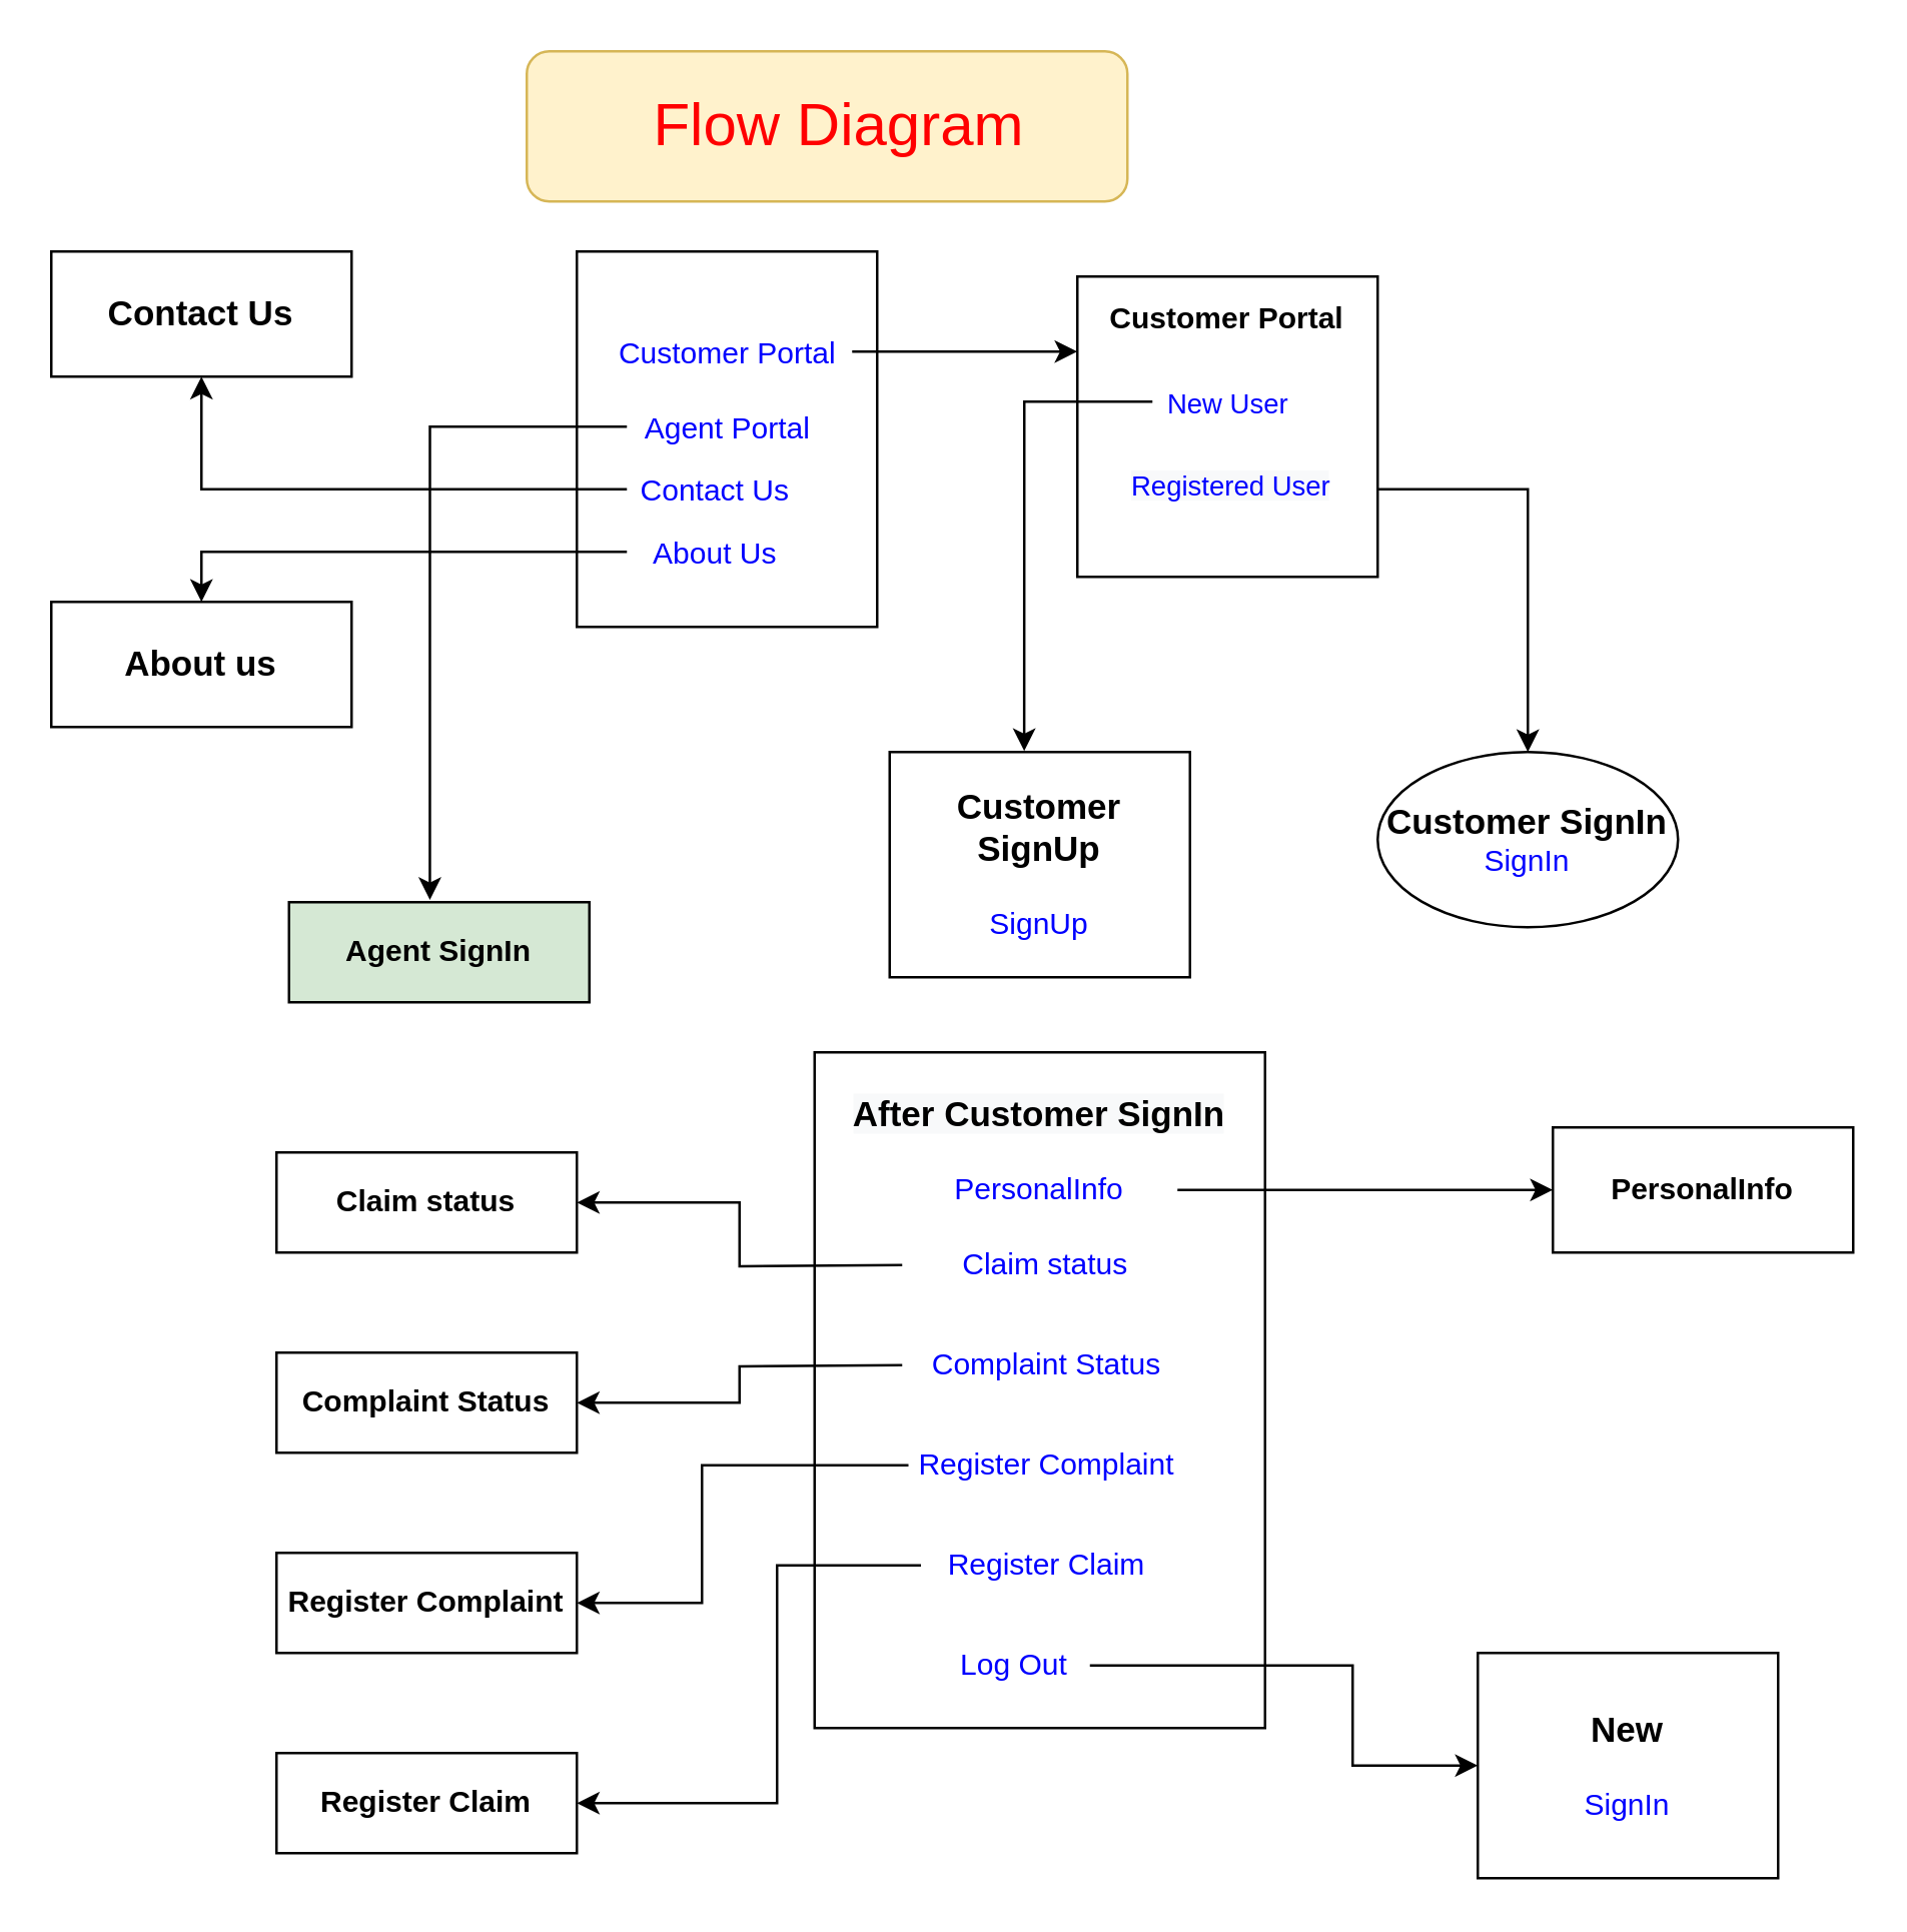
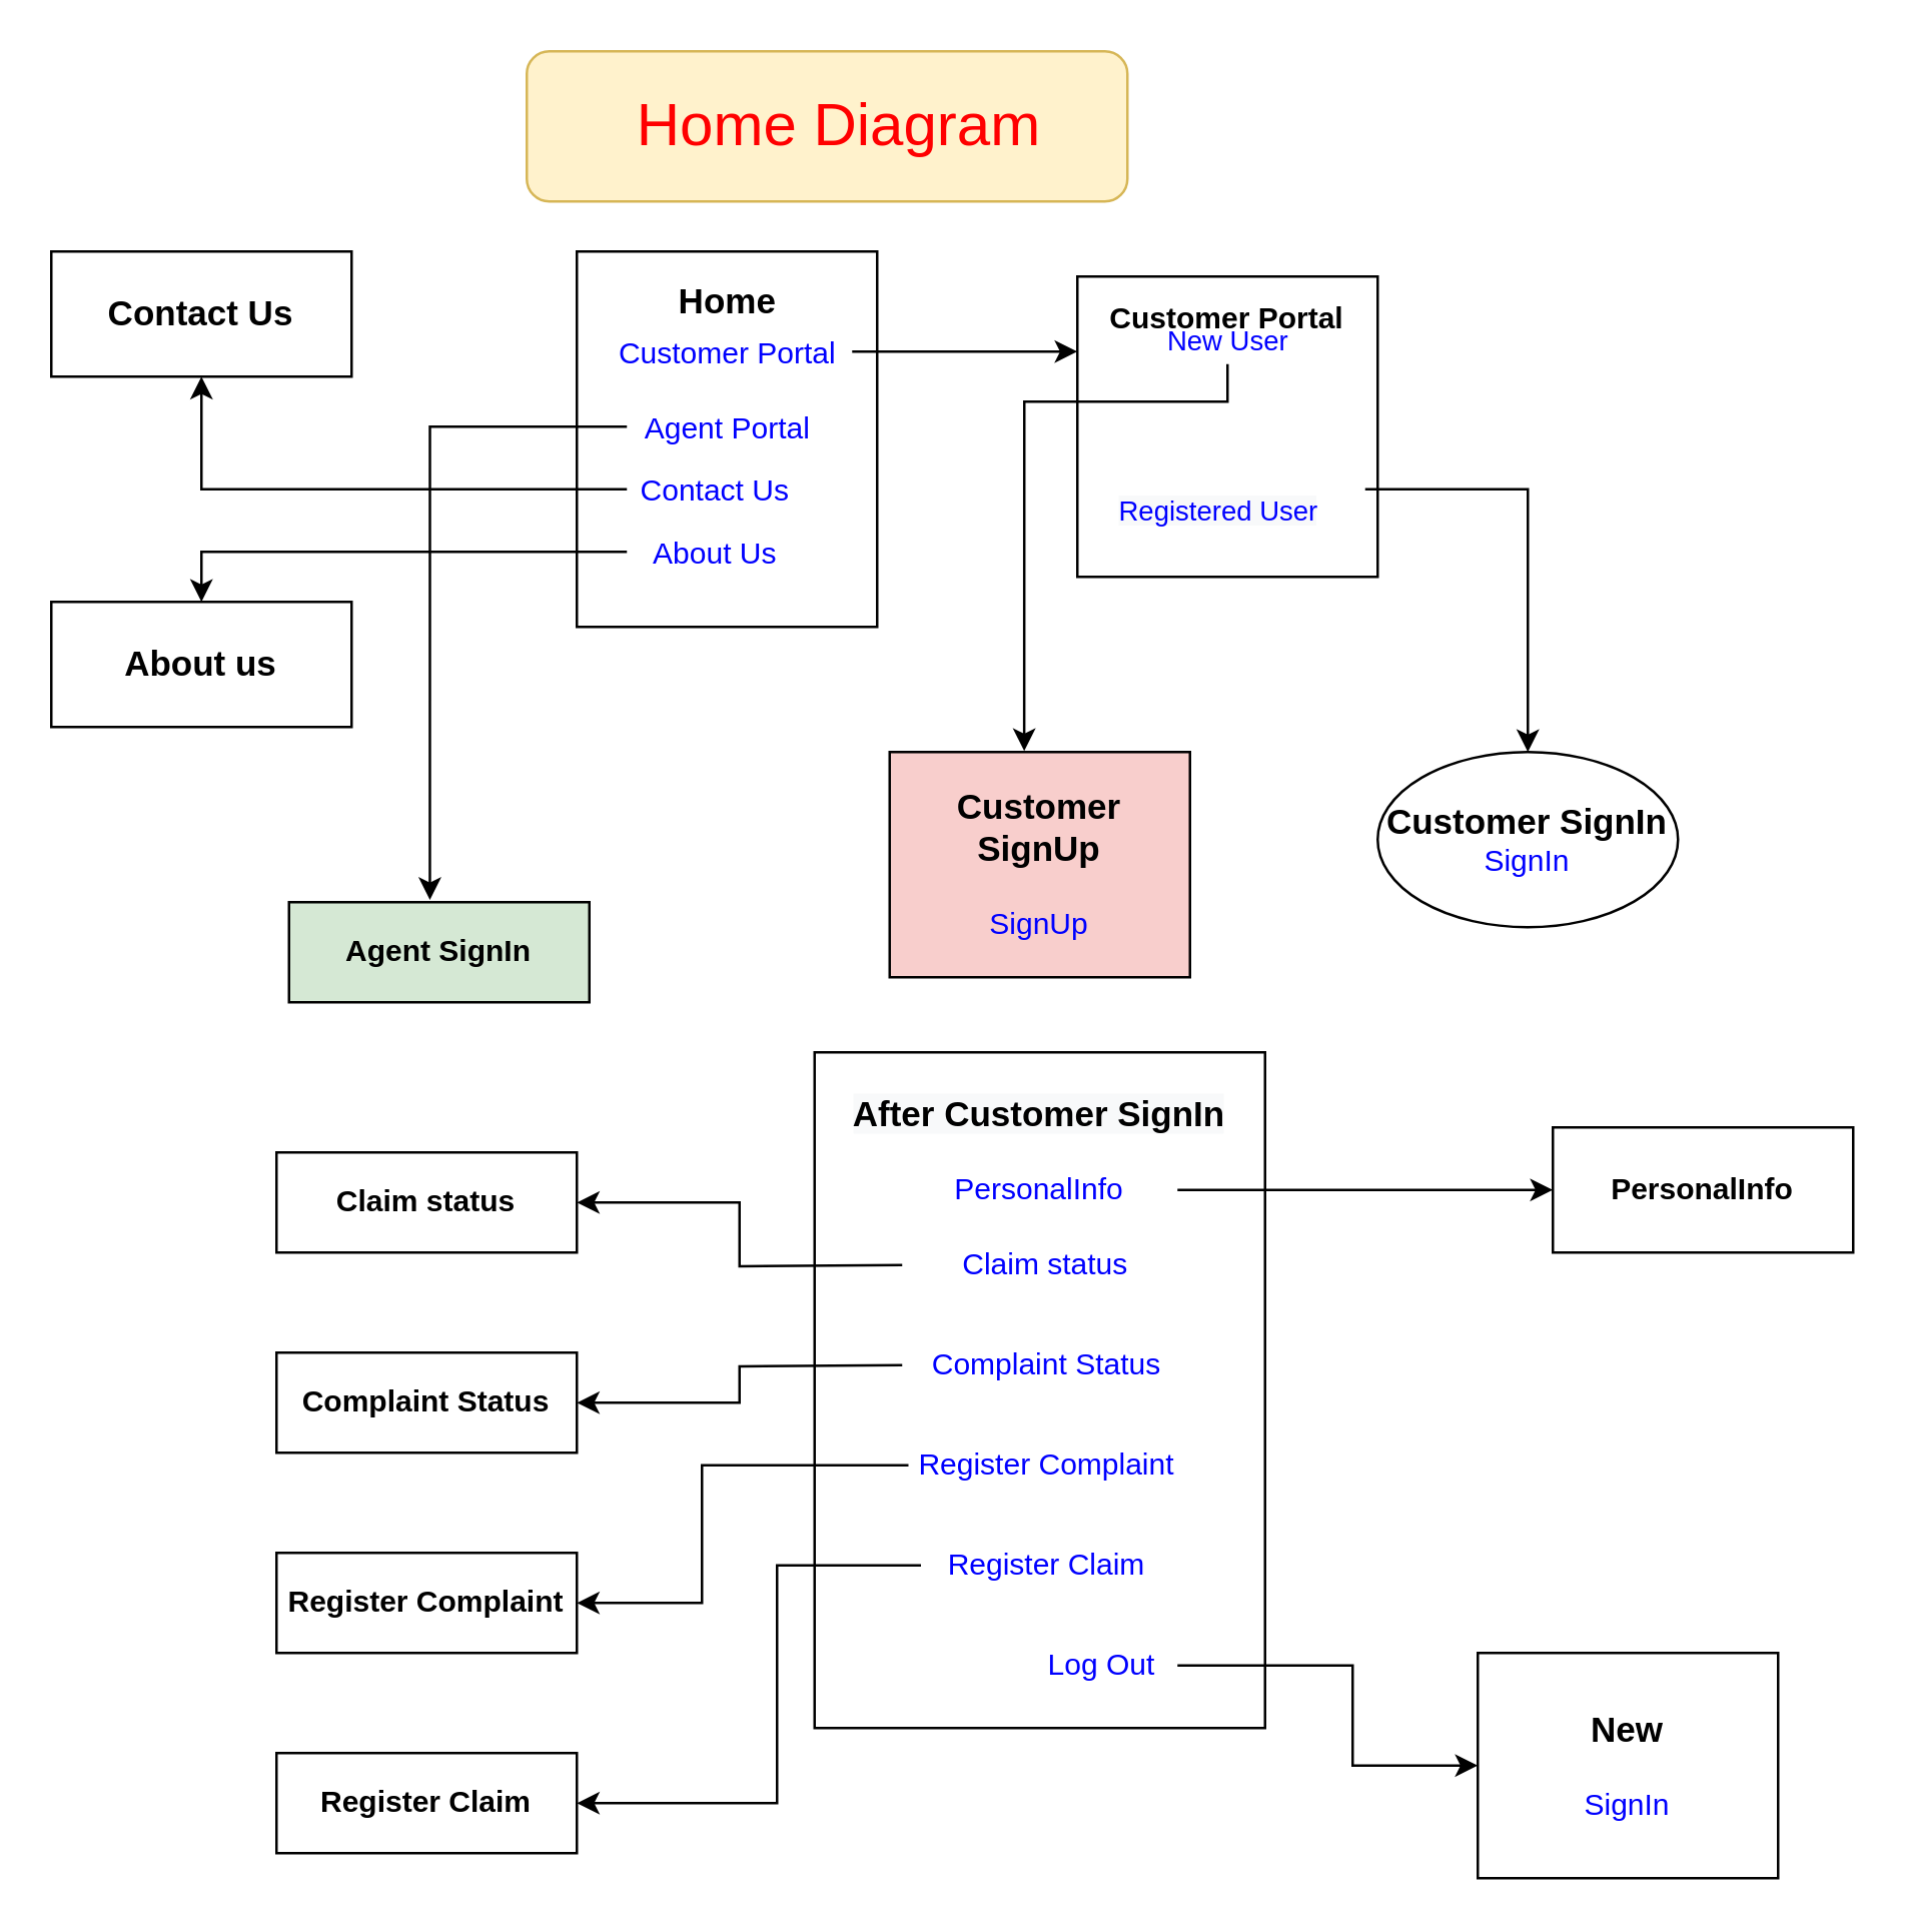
- <mxCell id="28" value="&lt;font style=&quot;font-size: 24px&quot; color=&quot;#ff0000&quot;&gt;Flow Diagram&lt;/font&gt;" style="text;html=1;strokeColor=none;fillColor=none;align=center;verticalAlign=middle;whiteSpace=wrap;rounded=0;fontSize=14;fontColor=#0000FF;" parent="1" vertex="1"><mxGeometry x="250" y="35" width="170" height="30" as="geometry" /></mxCell>
+ <mxCell id="28" value="&lt;font style=&quot;font-size: 24px&quot; color=&quot;#ff0000&quot;&gt;Home Diagram&lt;/font&gt;" style="text;html=1;strokeColor=none;fillColor=none;align=center;verticalAlign=middle;whiteSpace=wrap;rounded=0;fontSize=14;fontColor=#0000FF;" parent="1" vertex="1"><mxGeometry x="250" y="35" width="170" height="30" as="geometry" /></mxCell>
+ <mxCell id="16" value="&lt;font style=&quot;font-size: 14px&quot;&gt;&lt;b&gt;Home&lt;/b&gt;&lt;/font&gt;" style="text;html=1;align=center;verticalAlign=middle;resizable=0;points=[];autosize=1;strokeColor=none;fillColor=none;" parent="1" vertex="1"><mxGeometry x="265" y="110" width="50" height="20" as="geometry" /></mxCell>
- <mxCell id="26" value="&lt;font color=&quot;#0000ff&quot;&gt;&lt;font style=&quot;font-size: 11px&quot;&gt;New User&lt;/font&gt;&lt;br&gt;&lt;/font&gt;" style="text;html=1;align=center;verticalAlign=middle;resizable=0;points=[];autosize=1;strokeColor=none;fillColor=none;fontSize=14;" parent="1" vertex="1"><mxGeometry x="460" y="150" width="60" height="20" as="geometry" /></mxCell>
+ <mxCell id="26" value="&lt;font color=&quot;#0000ff&quot;&gt;&lt;font style=&quot;font-size: 11px&quot;&gt;New User&lt;/font&gt;&lt;br&gt;&lt;/font&gt;" style="text;html=1;align=center;verticalAlign=middle;resizable=0;points=[];autosize=1;strokeColor=none;fillColor=none;fontSize=14;" parent="1" vertex="1"><mxGeometry x="460" y="125" width="60" height="20" as="geometry" /></mxCell>
- <mxCell id="30" value="&lt;span style=&quot;color: rgb(0, 0, 255); font-family: helvetica; font-size: 11px; font-style: normal; font-weight: 400; letter-spacing: normal; text-align: center; text-indent: 0px; text-transform: none; word-spacing: 0px; background-color: rgb(248, 249, 250); display: inline; float: none;&quot;&gt;Registered User&lt;/span&gt;" style="text;whiteSpace=wrap;html=1;" vertex="1" parent="1"><mxGeometry x="450" y="180" width="100" height="30" as="geometry" /></mxCell>
+ <mxCell id="30" value="&lt;span style=&quot;color: rgb(0, 0, 255); font-family: helvetica; font-size: 11px; font-style: normal; font-weight: 400; letter-spacing: normal; text-align: center; text-indent: 0px; text-transform: none; word-spacing: 0px; background-color: rgb(248, 249, 250); display: inline; float: none;&quot;&gt;Registered User&lt;/span&gt;" style="text;whiteSpace=wrap;html=1;" vertex="1" parent="1"><mxGeometry x="445" y="190" width="100" height="30" as="geometry" /></mxCell>
- <mxCell id="9" value="&lt;font style=&quot;font-size: 14px&quot;&gt;&lt;b&gt;Customer SignUp&lt;br&gt;&lt;/b&gt;&lt;/font&gt;&lt;br&gt;&lt;font color=&quot;#0000ff&quot;&gt;SignUp&lt;/font&gt;" style="rounded=0;whiteSpace=wrap;html=1;" parent="1" vertex="1"><mxGeometry x="355" y="300" width="120" height="90" as="geometry" /></mxCell>
+ <mxCell id="9" value="&lt;font style=&quot;font-size: 14px&quot;&gt;&lt;b&gt;Customer SignUp&lt;br&gt;&lt;/b&gt;&lt;/font&gt;&lt;br&gt;&lt;font color=&quot;#0000ff&quot;&gt;SignUp&lt;/font&gt;" style="rounded=0;whiteSpace=wrap;html=1;fillColor=#f8cecc;" parent="1" vertex="1"><mxGeometry x="355" y="300" width="120" height="90" as="geometry" /></mxCell>
- <mxCell id="43" value="Log Out" style="text;html=1;strokeColor=none;fillColor=none;align=center;verticalAlign=middle;whiteSpace=wrap;rounded=0;fontSize=12;fontColor=#0000FF;" vertex="1" parent="1"><mxGeometry x="375" y="650" width="60" height="30" as="geometry" /></mxCell>
+ <mxCell id="43" value="Log Out" style="text;html=1;strokeColor=none;fillColor=none;align=center;verticalAlign=middle;whiteSpace=wrap;rounded=0;fontSize=12;fontColor=#0000FF;" vertex="1" parent="1"><mxGeometry x="410" y="650" width="60" height="30" as="geometry" /></mxCell>
